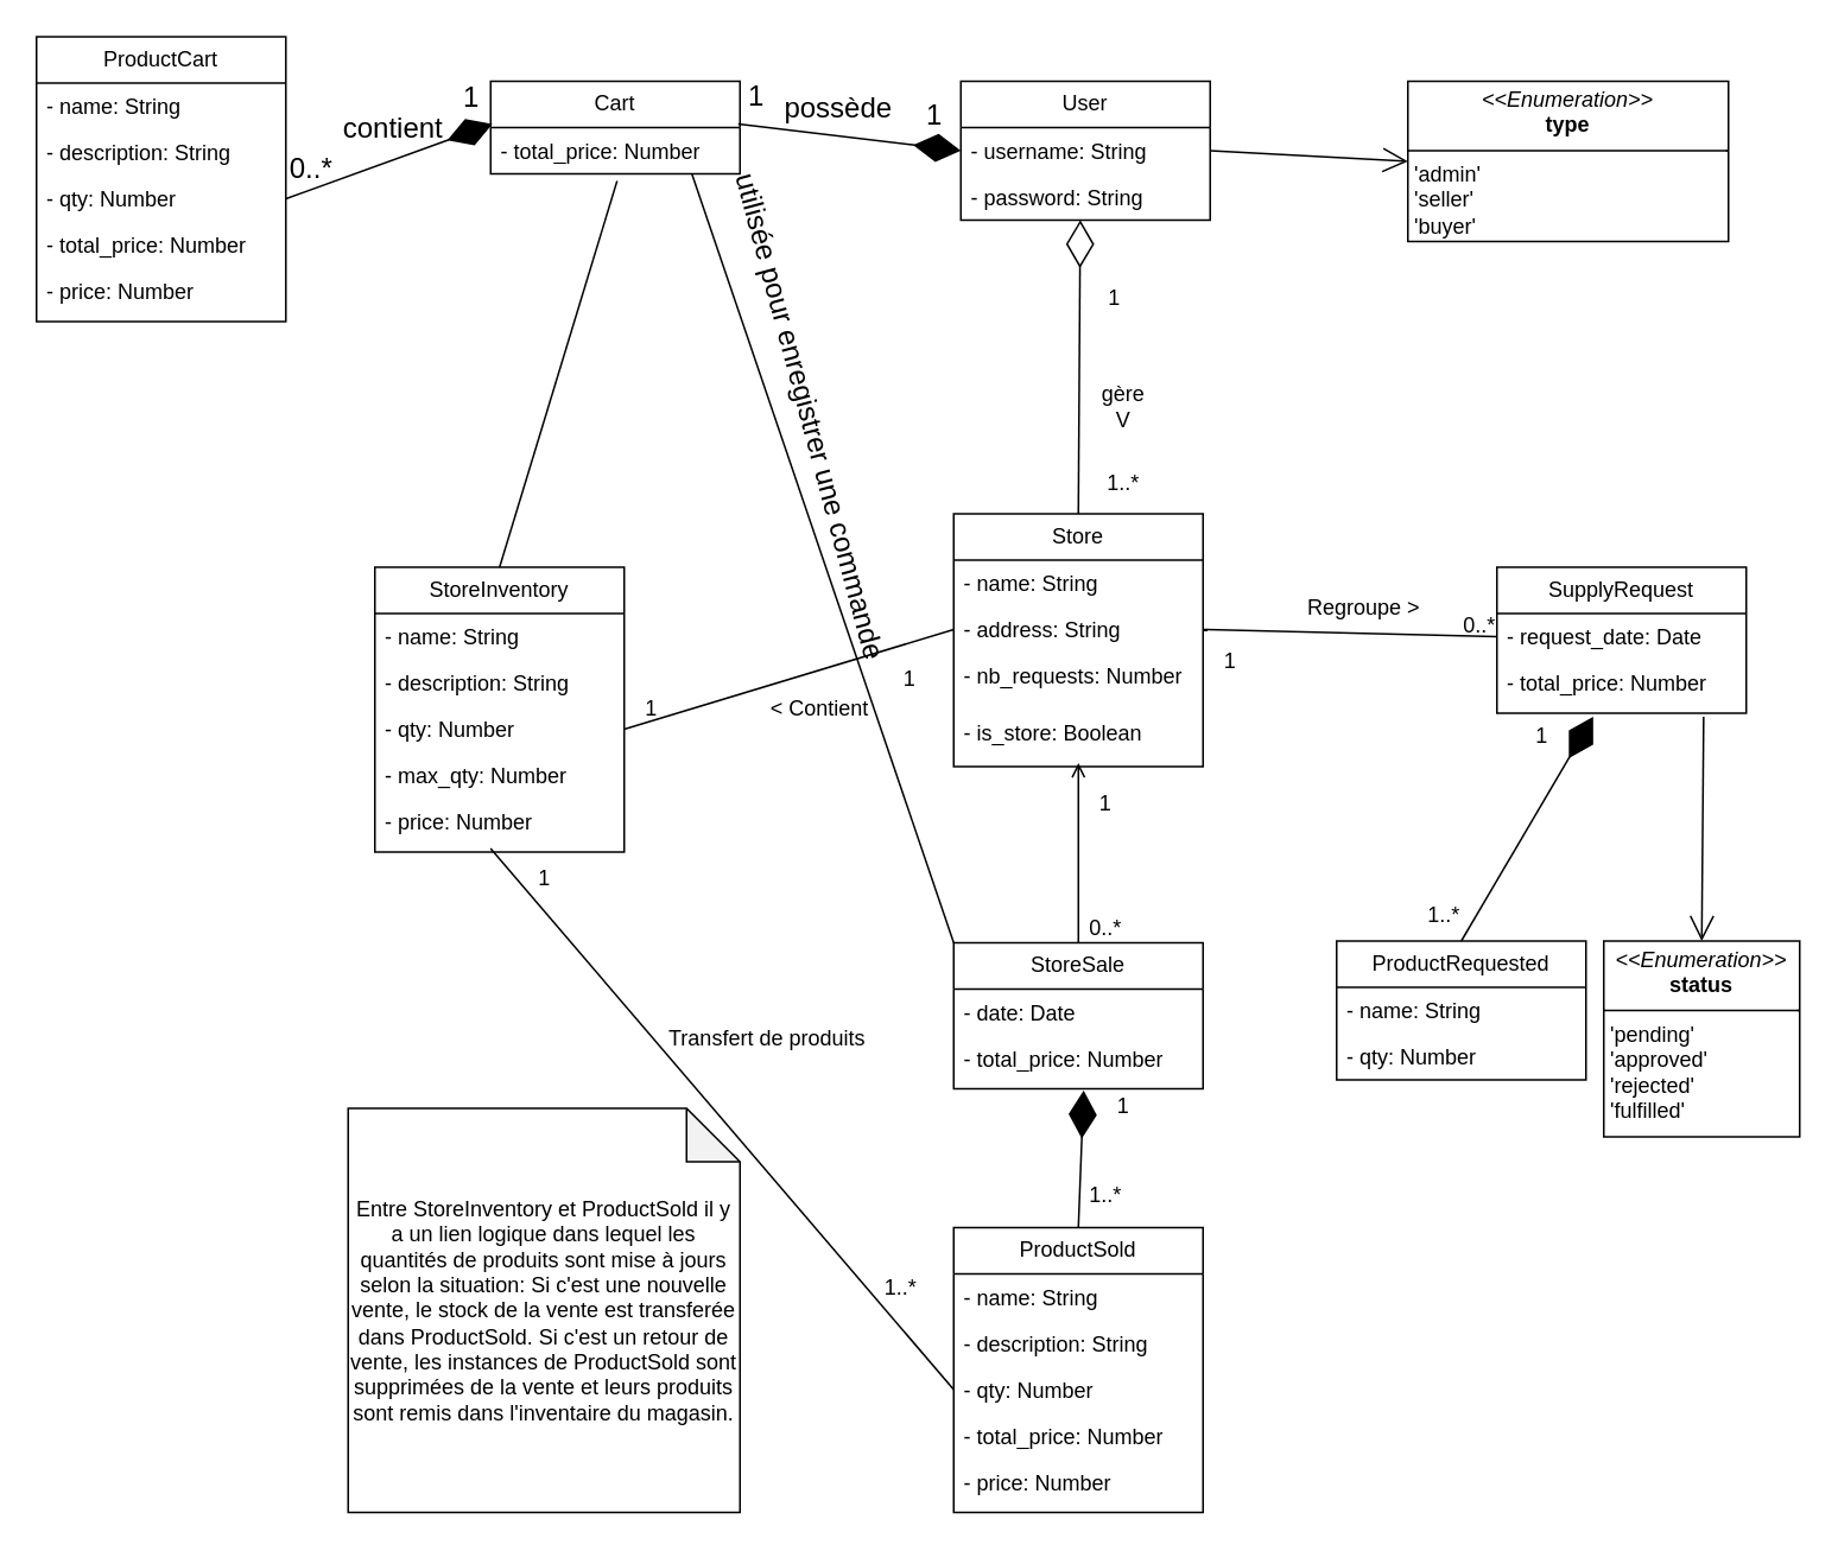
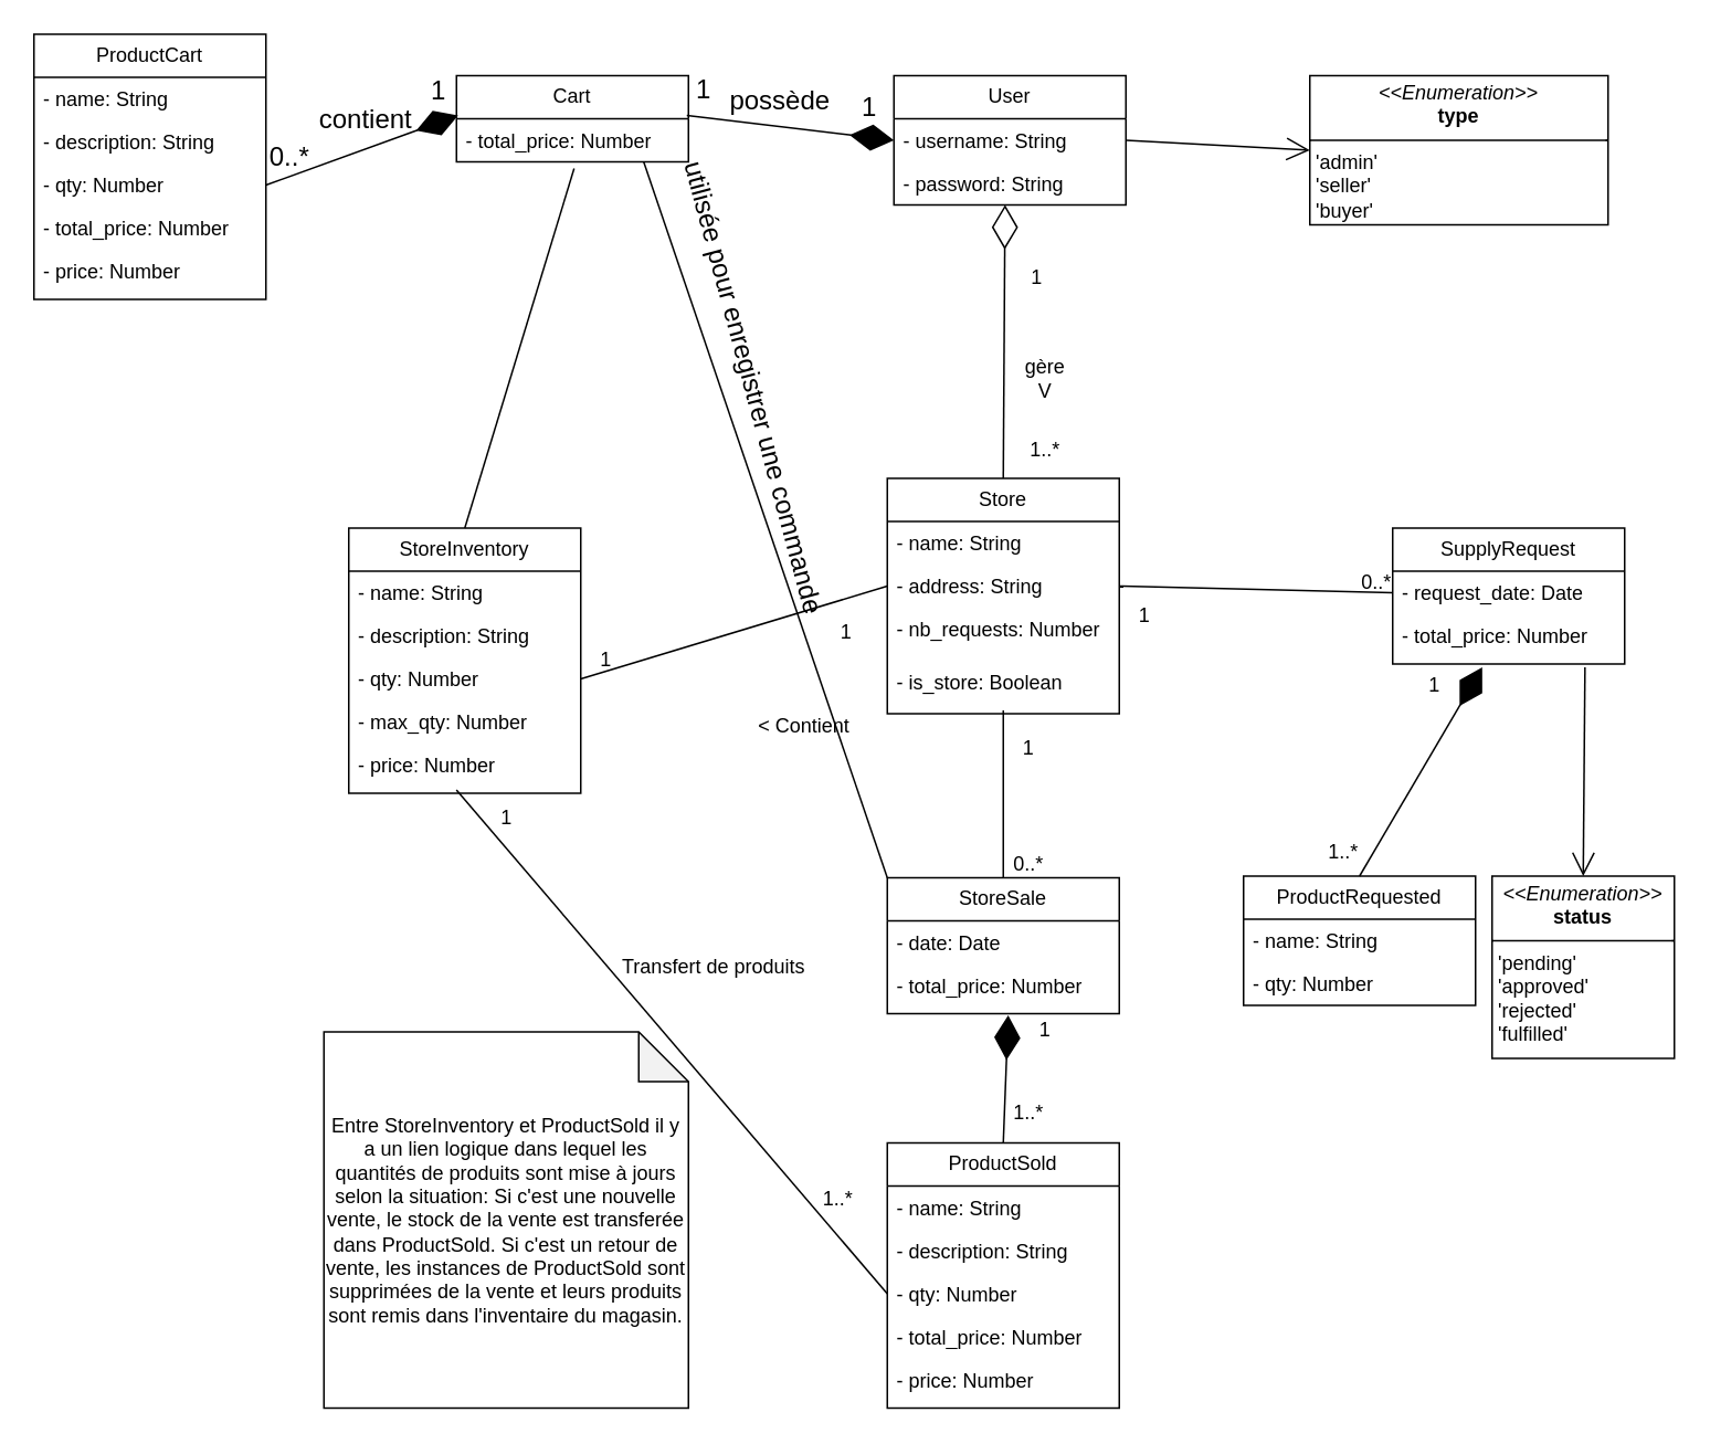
- <mxCell id="46" value="Regroupe &amp;gt;" style="text;html=1;align=center;verticalAlign=middle;resizable=0;points=[];autosize=1;strokeColor=none;fillColor=none;" parent="1" vertex="1"><mxGeometry x="720" y="326" width="90" height="30" as="geometry" /></mxCell>
- <mxCell id="45" value="&amp;lt; Contient" style="text;html=1;align=center;verticalAlign=middle;whiteSpace=wrap;rounded=0;" parent="1" vertex="1"><mxGeometry x="430" y="383" width="60" height="30" as="geometry" /></mxCell>
+ <mxCell id="45" value="&amp;lt; Contient" style="text;html=1;align=center;verticalAlign=middle;whiteSpace=wrap;rounded=0;" parent="1" vertex="1"><mxGeometry x="455" y="423" width="60" height="30" as="geometry" /></mxCell>
- <mxCell id="37" value="" style="endArrow=open;html=1;rounded=0;entryX=0.5;entryY=0.938;entryDx=0;entryDy=0;entryPerimeter=0;exitX=0.5;exitY=0;exitDx=0;exitDy=0;" parent="1" source="19" target="6" edge="1"><mxGeometry width="50" height="50" relative="1" as="geometry"><mxPoint x="480" y="548" as="sourcePoint" /><mxPoint x="530" y="498" as="targetPoint" /></mxGeometry></mxCell>
+ <mxCell id="37" value="" style="endArrow=none;html=1;rounded=0;entryX=0.5;entryY=0.938;entryDx=0;entryDy=0;entryPerimeter=0;exitX=0.5;exitY=0;exitDx=0;exitDy=0;" parent="1" source="19" target="6" edge="1"><mxGeometry width="50" height="50" relative="1" as="geometry"><mxPoint x="480" y="548" as="sourcePoint" /><mxPoint x="530" y="498" as="targetPoint" /></mxGeometry></mxCell>
